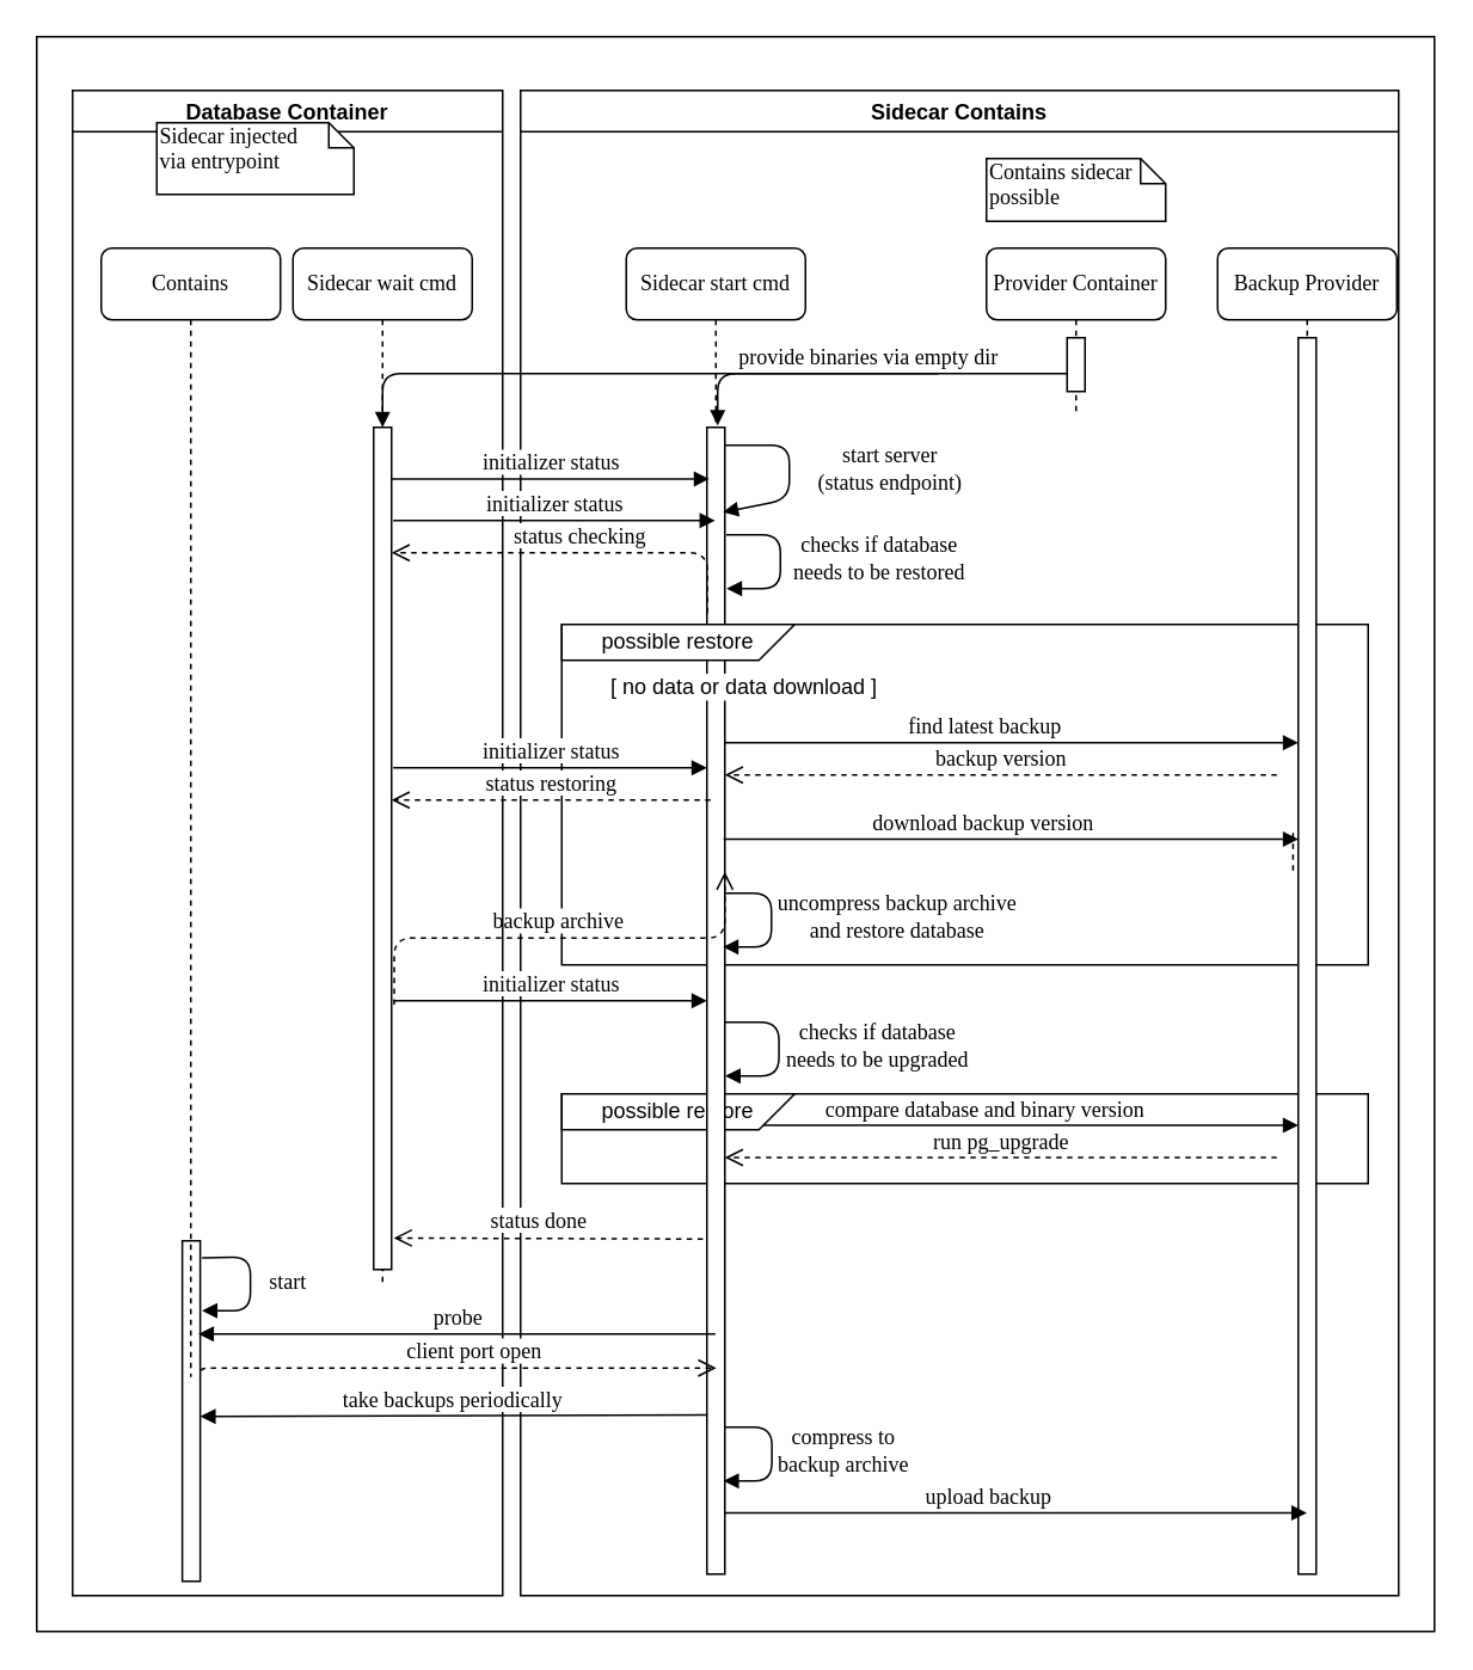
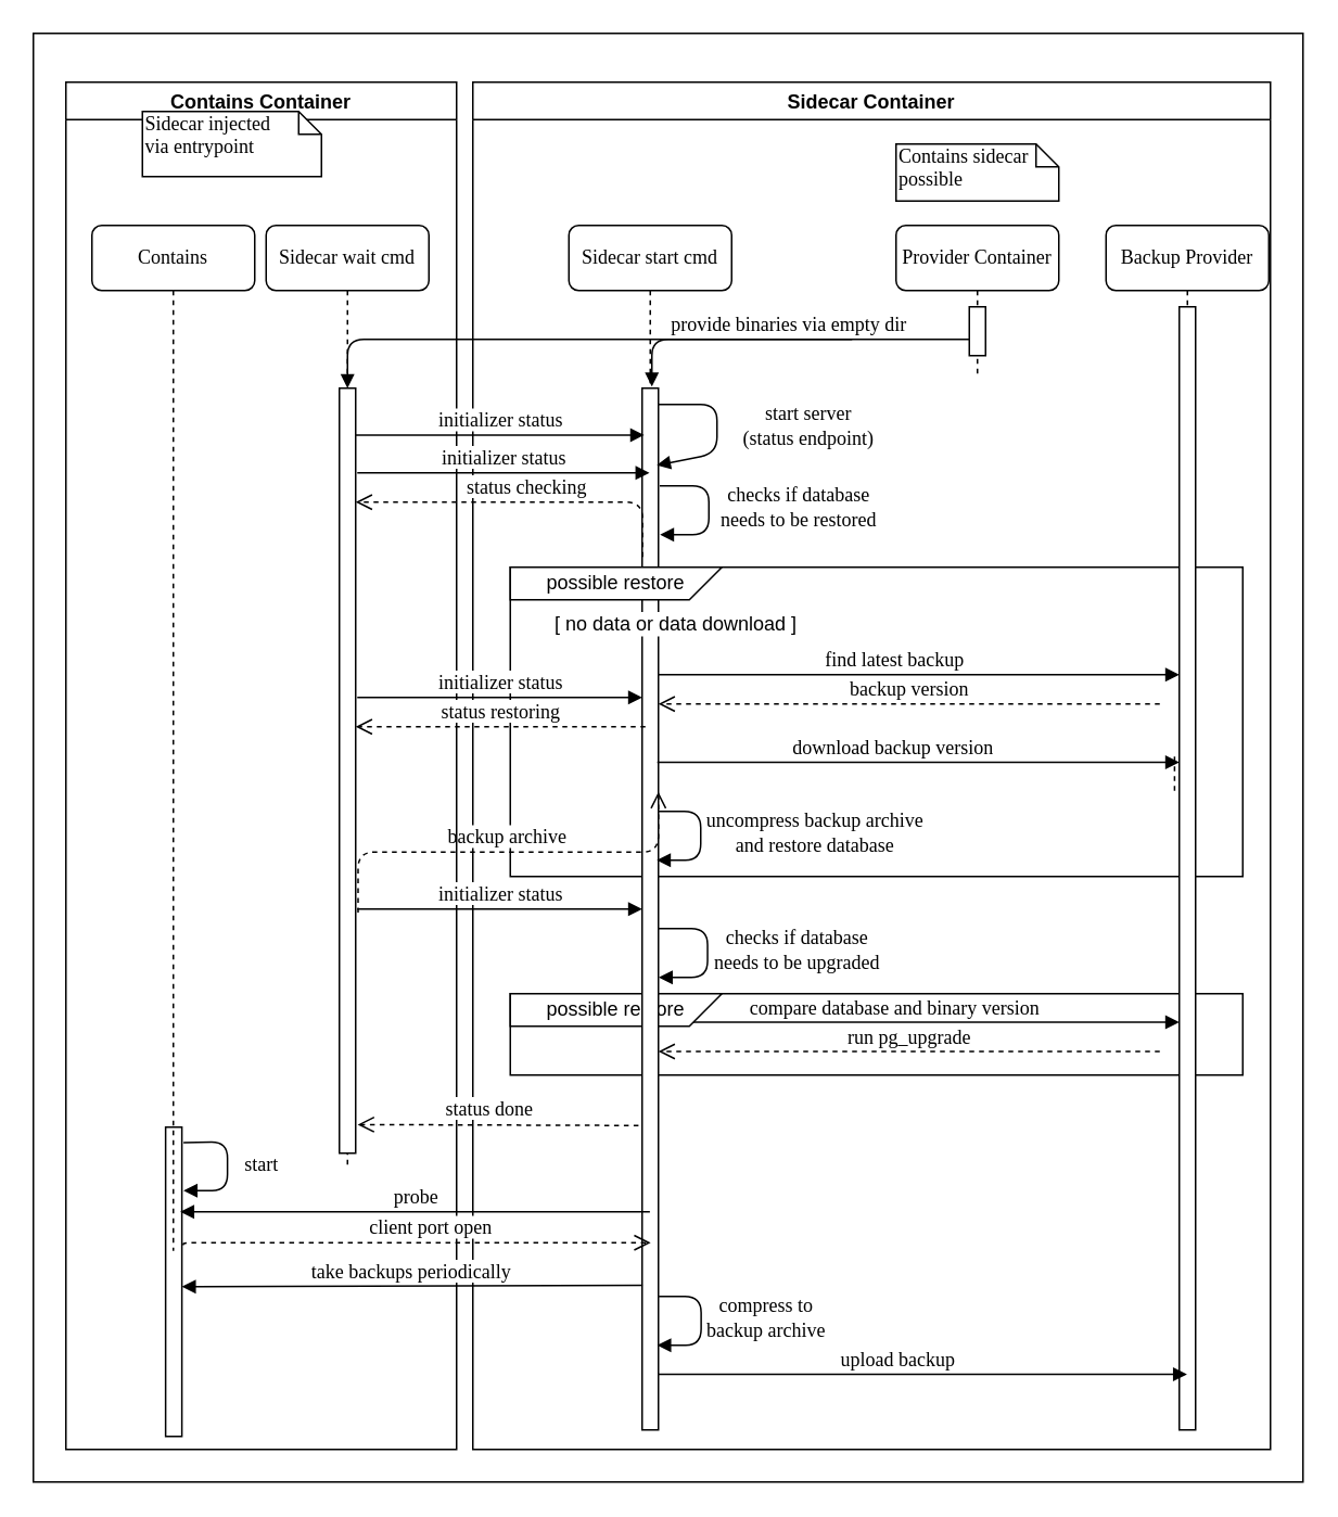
- <mxCell id="29" value="Database Container" style="swimlane;labelBackgroundColor=#ffffff;" parent="1" vertex="1"><mxGeometry x="40" y="50" width="240" height="840" as="geometry" /></mxCell>
+ <mxCell id="29" value="Contains Container" style="swimlane;labelBackgroundColor=#ffffff;" parent="1" vertex="1"><mxGeometry x="40" y="50" width="240" height="840" as="geometry" /></mxCell>
- <mxCell id="3" value="Sidecar Contains" style="swimlane;labelBackgroundColor=#ffffff;" parent="1" vertex="1"><mxGeometry x="290" y="50" width="490" height="840" as="geometry" /></mxCell>
+ <mxCell id="3" value="Sidecar Container" style="swimlane;labelBackgroundColor=#ffffff;" parent="1" vertex="1"><mxGeometry x="290" y="50" width="490" height="840" as="geometry" /></mxCell>
